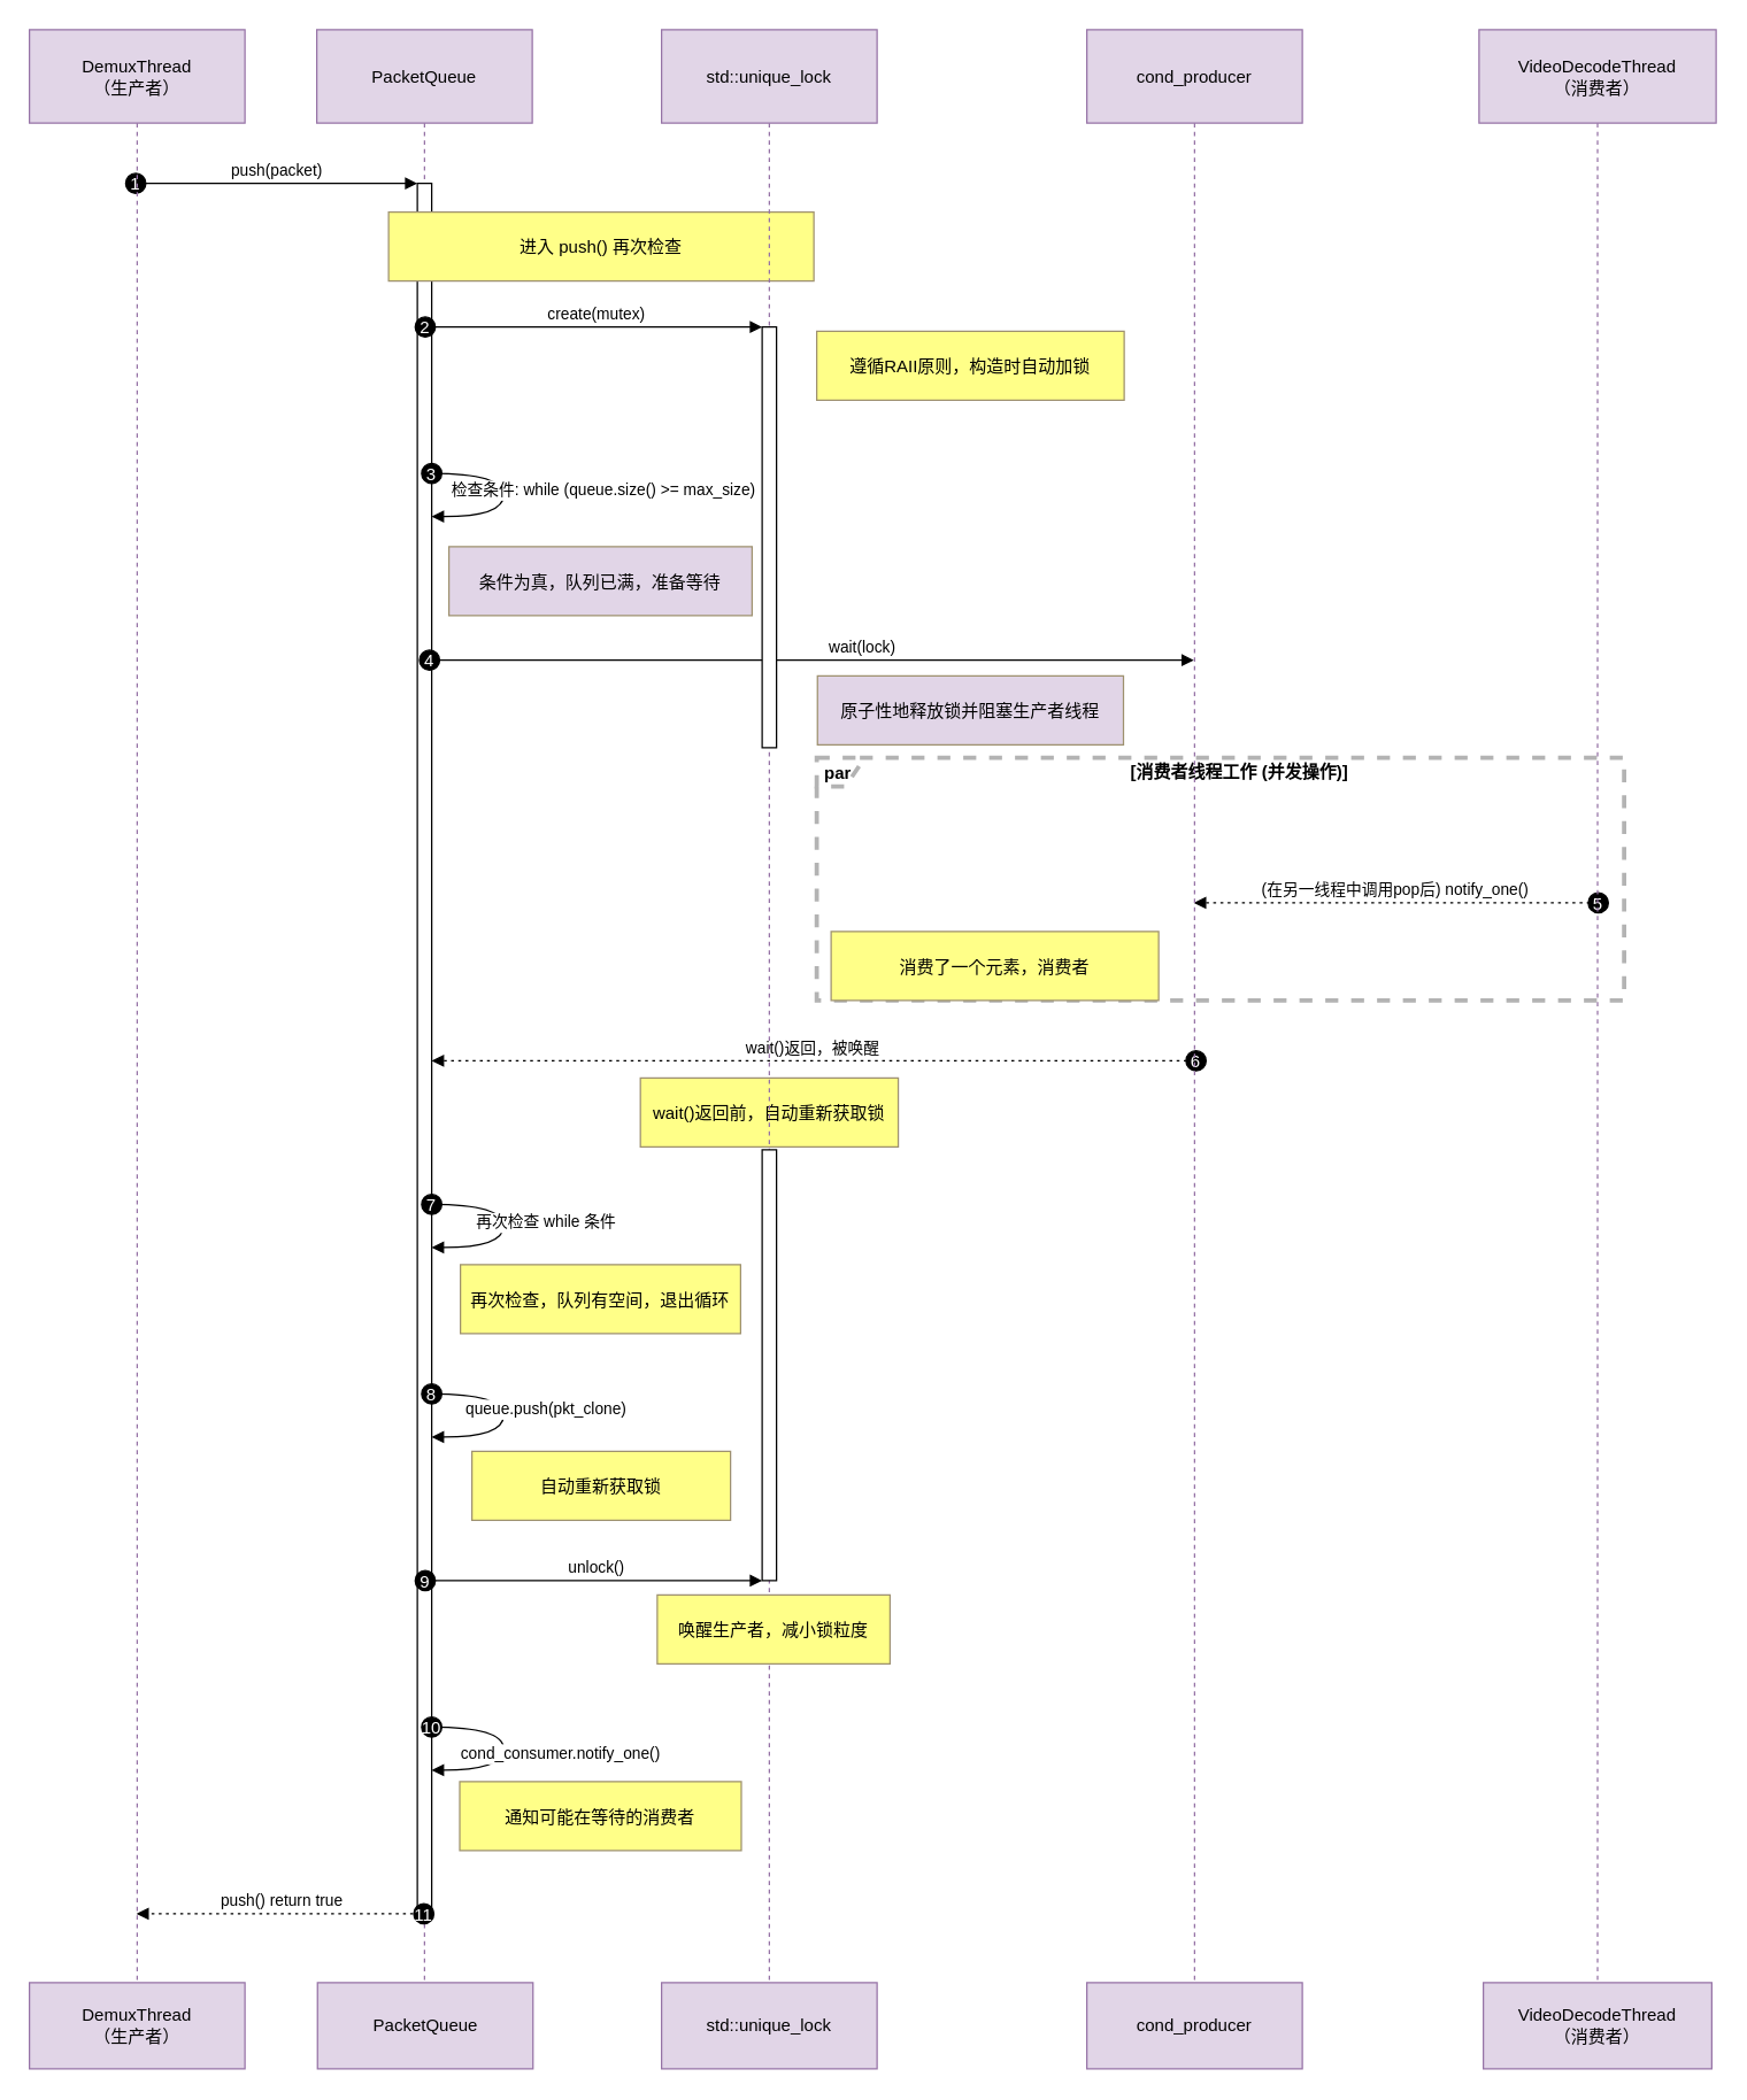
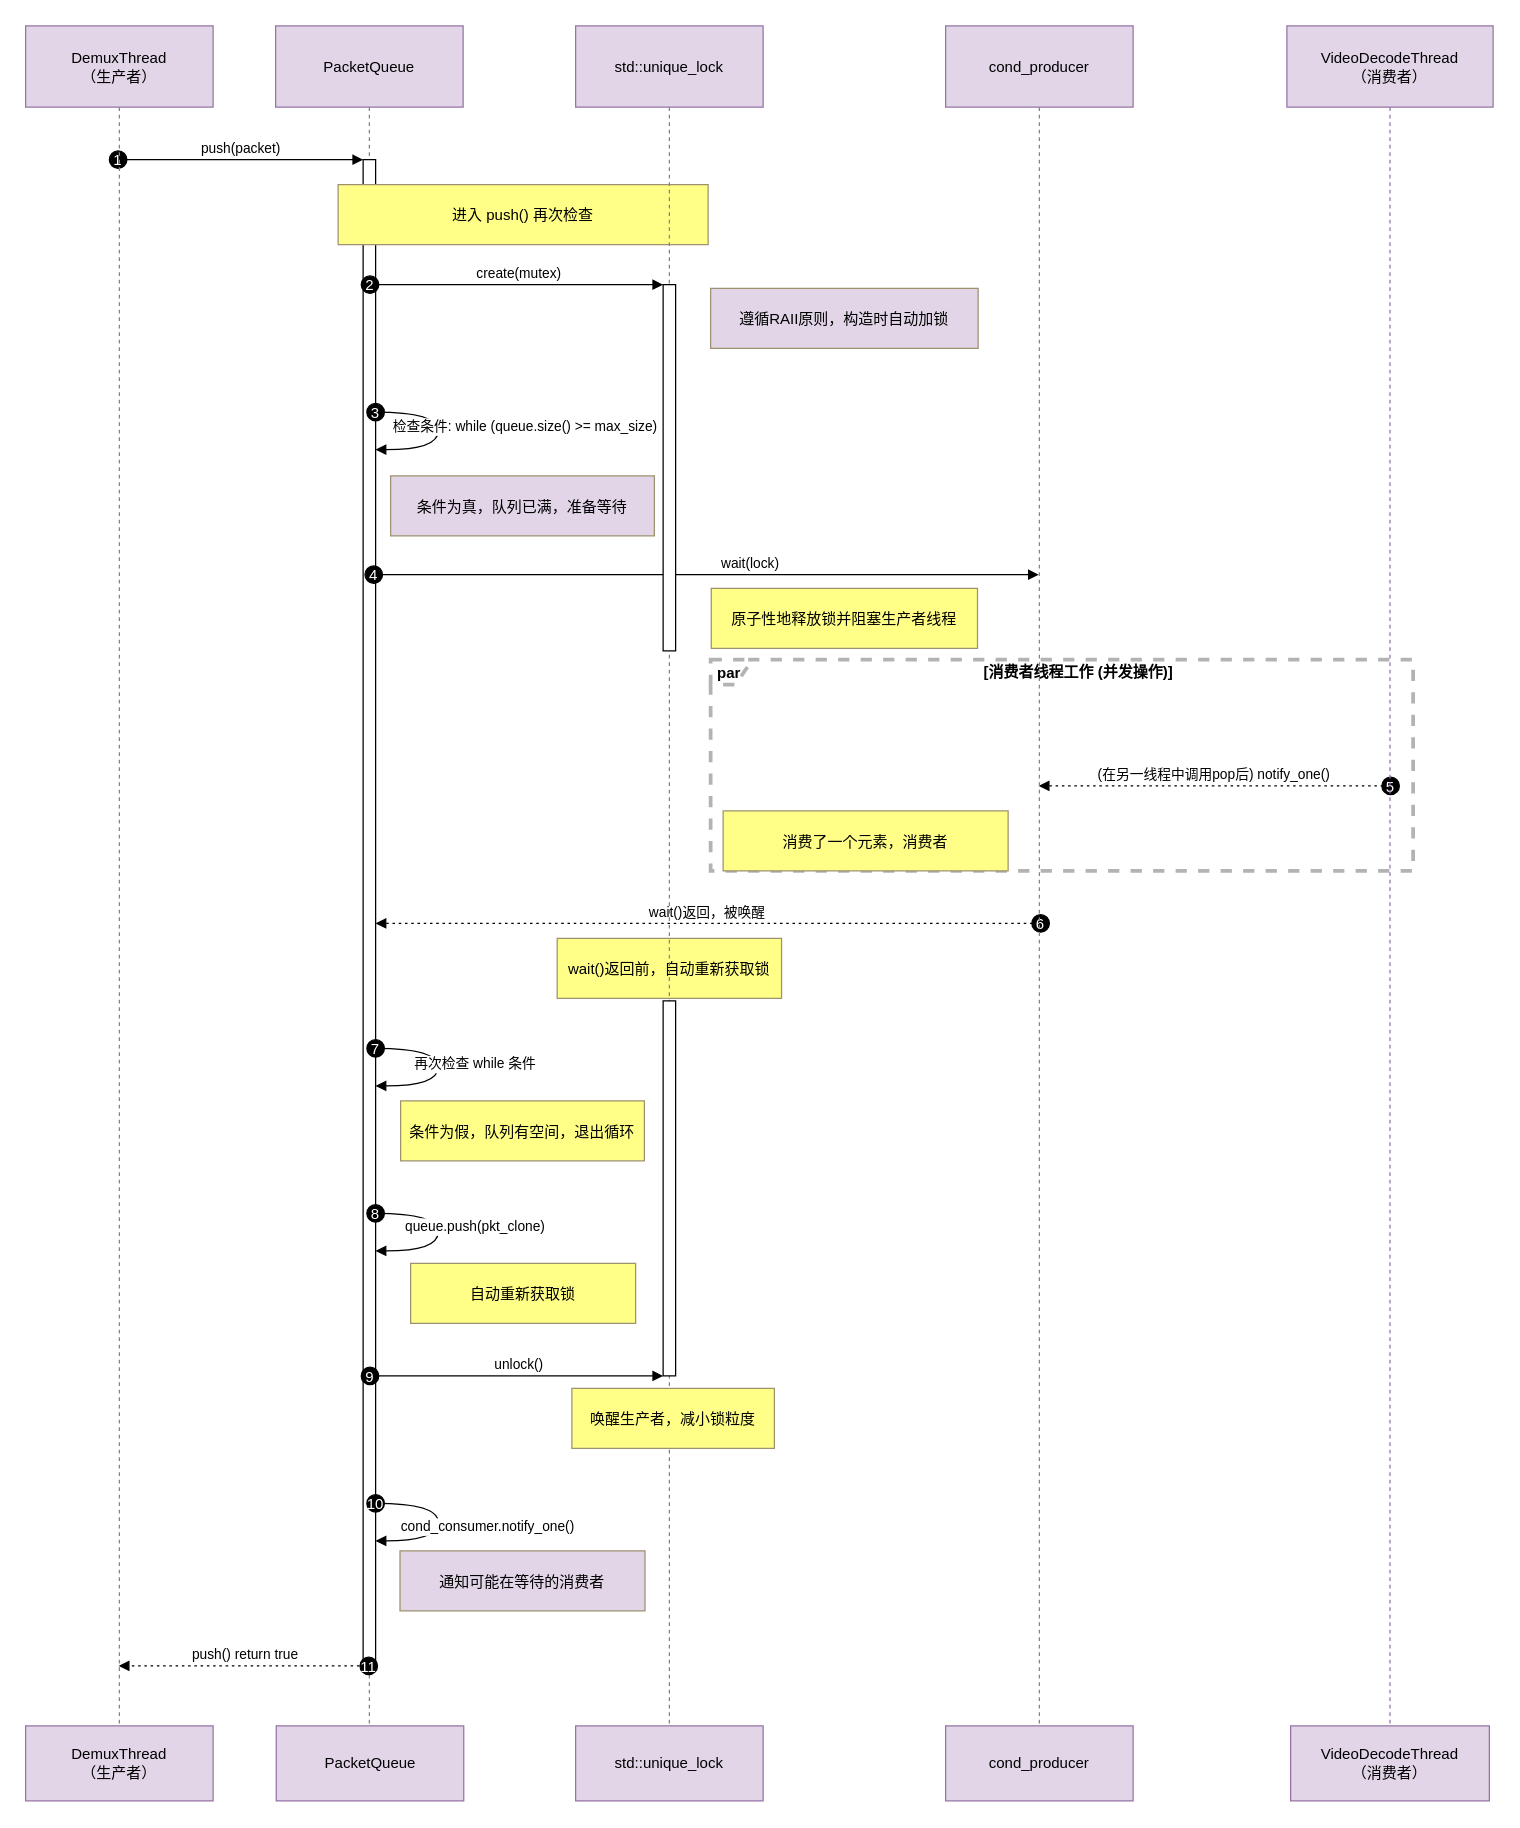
- <mxCell id="29" value="遵循RAII原则，构造时自动加锁" style="fillColor=#ffff88;strokeColor=#9E916F;" parent="1" vertex="1"><mxGeometry x="568" y="230" width="214" height="48" as="geometry" /></mxCell>
+ <mxCell id="29" value="遵循RAII原则，构造时自动加锁" style="fillColor=#e1d5e7;strokeColor=#9E916F;" parent="1" vertex="1"><mxGeometry x="568" y="230" width="214" height="48" as="geometry" /></mxCell>
- <mxCell id="31" value="原子性地释放锁并阻塞生产者线程" style="fillColor=#e1d5e7;strokeColor=#9E916F;" parent="1" vertex="1"><mxGeometry x="568.5" y="470" width="213" height="48" as="geometry" /></mxCell>
+ <mxCell id="31" value="原子性地释放锁并阻塞生产者线程" style="fillColor=#ffff88;strokeColor=#9E916F;" parent="1" vertex="1"><mxGeometry x="568.5" y="470" width="213" height="48" as="geometry" /></mxCell>
- <mxCell id="34" value="再次检查，队列有空间，退出循环" style="fillColor=#ffff88;strokeColor=#9E916F;" parent="1" vertex="1"><mxGeometry x="320" y="880" width="195" height="48" as="geometry" /></mxCell>
+ <mxCell id="34" value="条件为假，队列有空间，退出循环" style="fillColor=#ffff88;strokeColor=#9E916F;" parent="1" vertex="1"><mxGeometry x="320" y="880" width="195" height="48" as="geometry" /></mxCell>
- <mxCell id="36" value="通知可能在等待的消费者" style="fillColor=#ffff88;strokeColor=#9E916F;" parent="1" vertex="1"><mxGeometry x="319.5" y="1240" width="196" height="48" as="geometry" /></mxCell>
+ <mxCell id="36" value="通知可能在等待的消费者" style="fillColor=#e1d5e7;strokeColor=#9E916F;" parent="1" vertex="1"><mxGeometry x="319.5" y="1240" width="196" height="48" as="geometry" /></mxCell>
